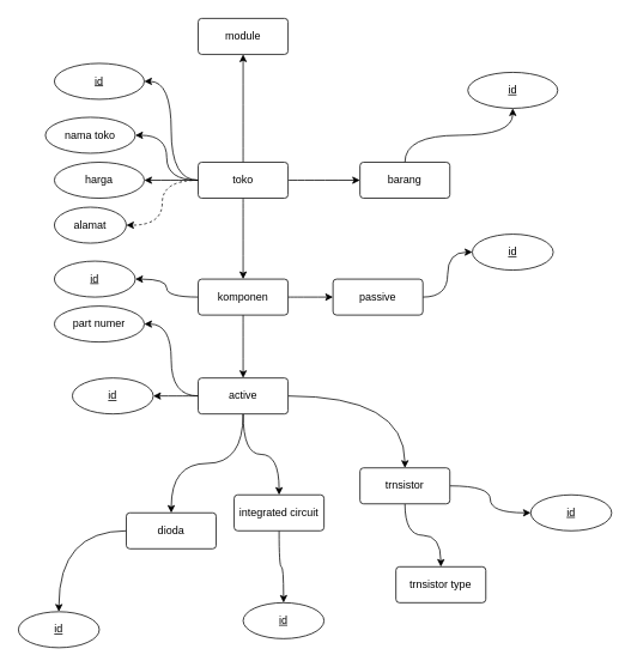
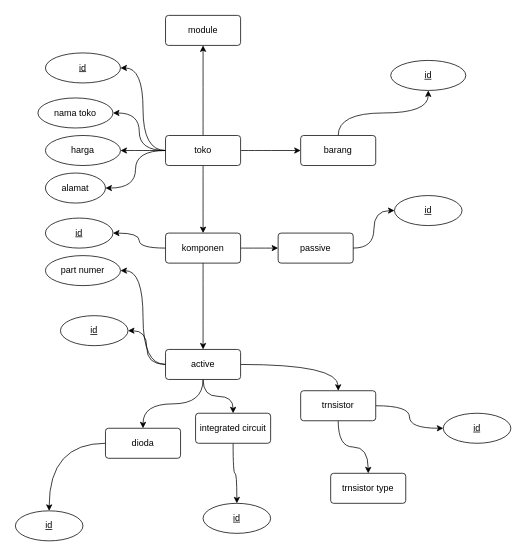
- <mxCell id="5" style="edgeStyle=orthogonalEdgeStyle;curved=1;rounded=0;orthogonalLoop=1;jettySize=auto;html=1;entryX=1;entryY=0.5;entryDx=0;entryDy=0;dashed=1;" parent="1" source="9" target="13" edge="1"><mxGeometry relative="1" as="geometry" /></mxCell>
+ <mxCell id="5" style="edgeStyle=orthogonalEdgeStyle;curved=1;rounded=0;orthogonalLoop=1;jettySize=auto;html=1;entryX=1;entryY=0.5;entryDx=0;entryDy=0;" parent="1" source="9" target="13" edge="1"><mxGeometry relative="1" as="geometry" /></mxCell>
- <mxCell id="38" value="active" style="rounded=1;arcSize=10;whiteSpace=wrap;html=1;align=center;" parent="1" vertex="1"><mxGeometry x="220" y="420" width="100" height="40" as="geometry" /></mxCell>
+ <mxCell id="38" value="active" style="rounded=1;arcSize=10;whiteSpace=wrap;html=1;align=center;" parent="1" vertex="1"><mxGeometry x="220" y="465" width="100" height="40" as="geometry" /></mxCell>
